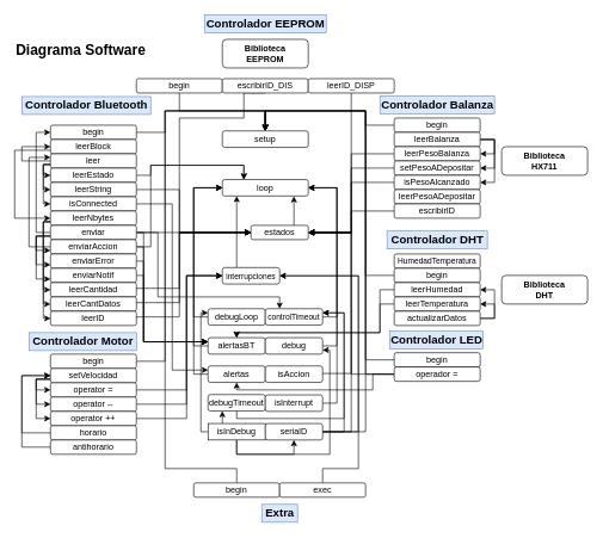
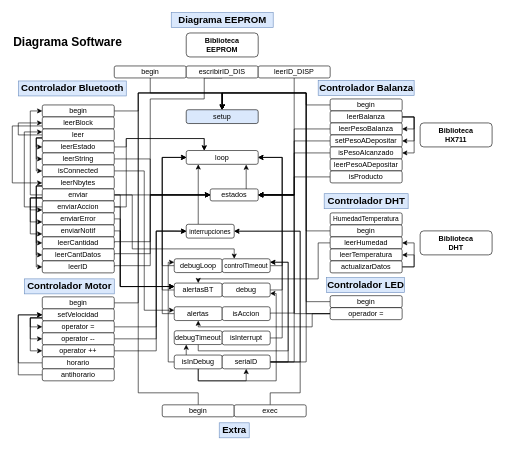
- <mxCell id="137" value="Controlador EEPROM" style="text;html=1;resizable=0;points=[];autosize=1;align=center;verticalAlign=top;spacingTop=-4;fontSize=16;fontStyle=1;fillColor=#dae8fc;strokeColor=#6c8ebf;" vertex="1" parent="1"><mxGeometry x="285" y="20" width="170" height="25" as="geometry" /></mxCell>
+ <mxCell id="137" value="Diagrama EEPROM" style="text;html=1;resizable=0;points=[];autosize=1;align=center;verticalAlign=top;spacingTop=-4;fontSize=16;fontStyle=1;fillColor=#dae8fc;strokeColor=#6c8ebf;" vertex="1" parent="1"><mxGeometry x="285" y="20" width="170" height="25" as="geometry" /></mxCell>
- <mxCell id="104" value="setup" style="rounded=1;whiteSpace=wrap;html=1;" vertex="1" parent="1"><mxGeometry x="310" y="182" width="120" height="23" as="geometry" /></mxCell>
+ <mxCell id="104" value="setup" style="rounded=1;whiteSpace=wrap;html=1;fillColor=#dae8fc;" vertex="1" parent="1"><mxGeometry x="310" y="182" width="120" height="23" as="geometry" /></mxCell>
- <mxCell id="58" value="escribirID" style="rounded=1;whiteSpace=wrap;html=1;" vertex="1" parent="1"><mxGeometry x="550" y="284" width="120" height="20" as="geometry" /></mxCell>
+ <mxCell id="58" value="isProducto" style="rounded=1;whiteSpace=wrap;html=1;" vertex="1" parent="1"><mxGeometry x="550" y="284" width="120" height="20" as="geometry" /></mxCell>
- <mxCell id="71" style="edgeStyle=orthogonalEdgeStyle;rounded=0;orthogonalLoop=1;jettySize=auto;html=1;exitX=0;exitY=0.5;exitDx=0;exitDy=0;entryX=0.5;entryY=0;entryDx=0;entryDy=0;fontSize=11;" edge="1" parent="1" source="72" target="109"><mxGeometry relative="1" as="geometry"><Array as="points"><mxPoint x="530" y="424" /><mxPoint x="530" y="464" /><mxPoint x="330" y="464" /></Array></mxGeometry></mxCell>
- <mxCell id="130" value="isInDebug" style="whiteSpace=wrap;html=1;rounded=0;" vertex="1" parent="1"><mxGeometry x="290" y="591" width="80" height="23" as="geometry" /></mxCell>
+ <mxCell id="130" value="isInDebug" style="rounded=1;whiteSpace=wrap;html=1;" vertex="1" parent="1"><mxGeometry x="290" y="591" width="80" height="23" as="geometry" /></mxCell>
